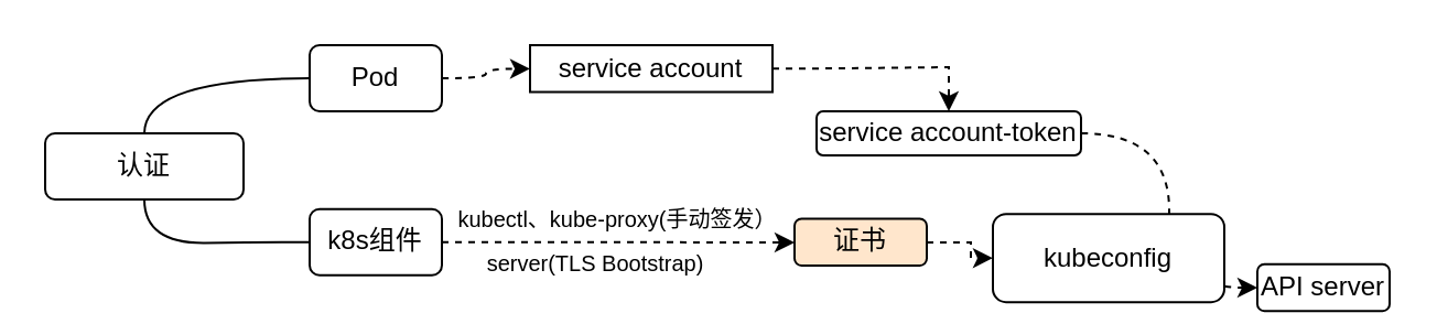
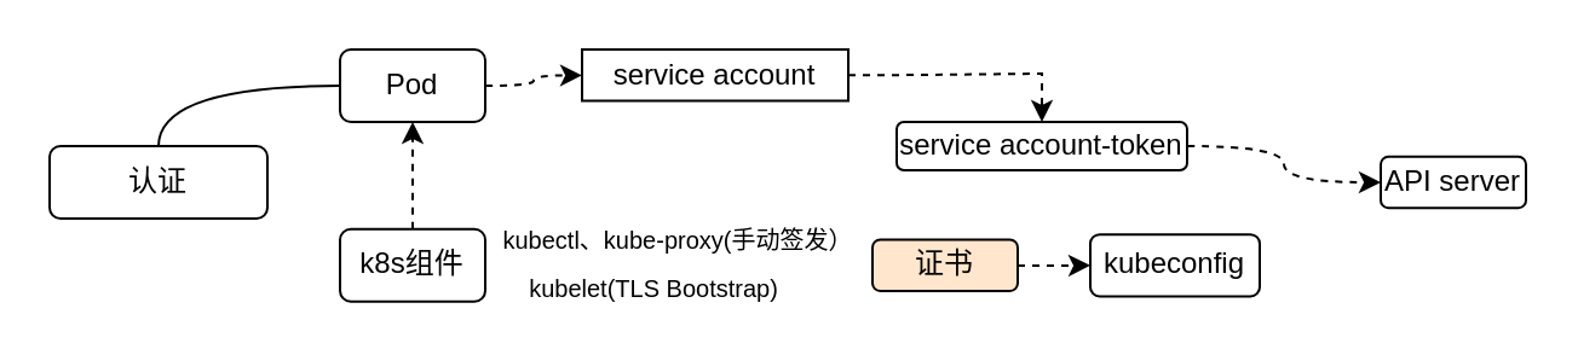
- <mxCell id="6" style="edgeStyle=orthogonalEdgeStyle;rounded=0;orthogonalLoop=1;jettySize=auto;html=1;entryX=0.5;entryY=1;entryDx=0;entryDy=0;curved=1;endArrow=none;endFill=0;" edge="1" parent="1" source="8" target="2"><mxGeometry relative="1" as="geometry" /></mxCell>
- <mxCell id="7" style="edgeStyle=orthogonalEdgeStyle;rounded=0;orthogonalLoop=1;jettySize=auto;html=1;dashed=1;" edge="1" parent="1" source="8" target="14"><mxGeometry relative="1" as="geometry" /></mxCell>
+ <mxCell id="7" style="edgeStyle=orthogonalEdgeStyle;rounded=0;orthogonalLoop=1;jettySize=auto;html=1;dashed=1;" edge="1" parent="1" source="8" target="5"><mxGeometry relative="1" as="geometry" /></mxCell>
- <mxCell id="15" value="kubeconfig" style="rounded=1;whiteSpace=wrap;html=1;" vertex="1" parent="1"><mxGeometry x="450" y="96.57" width="105" height="40" as="geometry" /></mxCell>
+ <mxCell id="15" value="kubeconfig" style="rounded=1;whiteSpace=wrap;html=1;" vertex="1" parent="1"><mxGeometry x="450" y="96.57" width="70" height="25.62" as="geometry" /></mxCell>
- <mxCell id="18" value="&lt;font style=&quot;font-size: 10px;&quot;&gt;server(TLS Bootstrap)&lt;/font&gt;" style="text;strokeColor=none;align=center;fillColor=none;html=1;verticalAlign=middle;whiteSpace=wrap;rounded=0;" vertex="1" parent="1"><mxGeometry x="170" y="114.38" width="200" height="10" as="geometry" /></mxCell>
+ <mxCell id="18" value="&lt;font style=&quot;font-size: 10px;&quot;&gt;kubelet(TLS Bootstrap)&lt;/font&gt;" style="text;strokeColor=none;align=center;fillColor=none;html=1;verticalAlign=middle;whiteSpace=wrap;rounded=0;" vertex="1" parent="1"><mxGeometry x="170" y="114.38" width="200" height="10" as="geometry" /></mxCell>
- <mxCell id="16" value="API server" style="rounded=1;whiteSpace=wrap;html=1;" vertex="1" parent="1"><mxGeometry x="570" y="119.38" width="60" height="21.25" as="geometry" /></mxCell>
+ <mxCell id="16" value="API server" style="rounded=1;whiteSpace=wrap;html=1;" vertex="1" parent="1"><mxGeometry x="570" y="64.38" width="60" height="21.25" as="geometry" /></mxCell>
